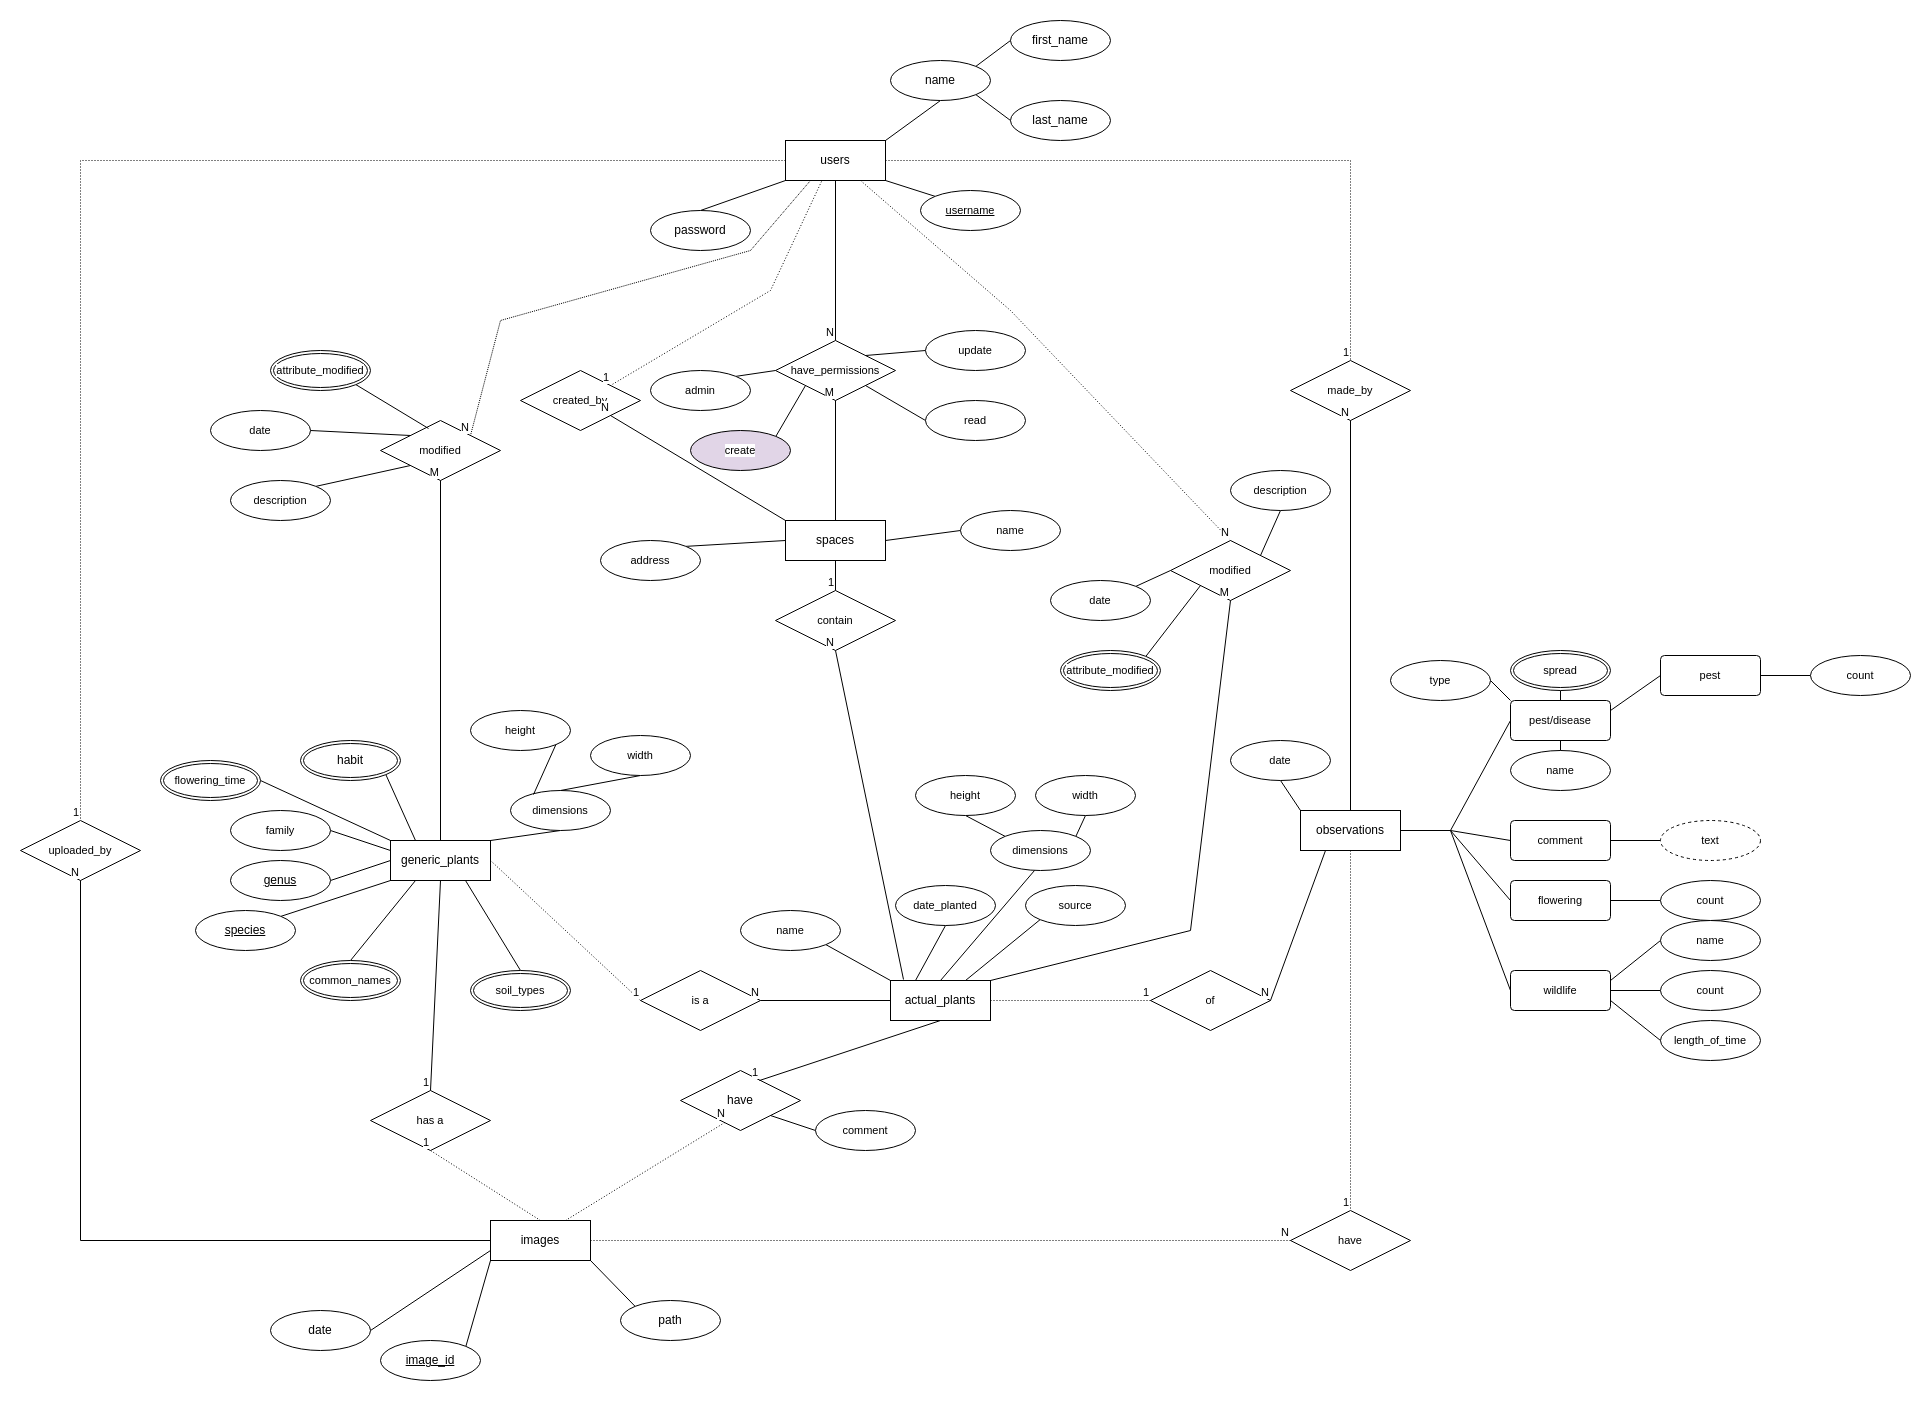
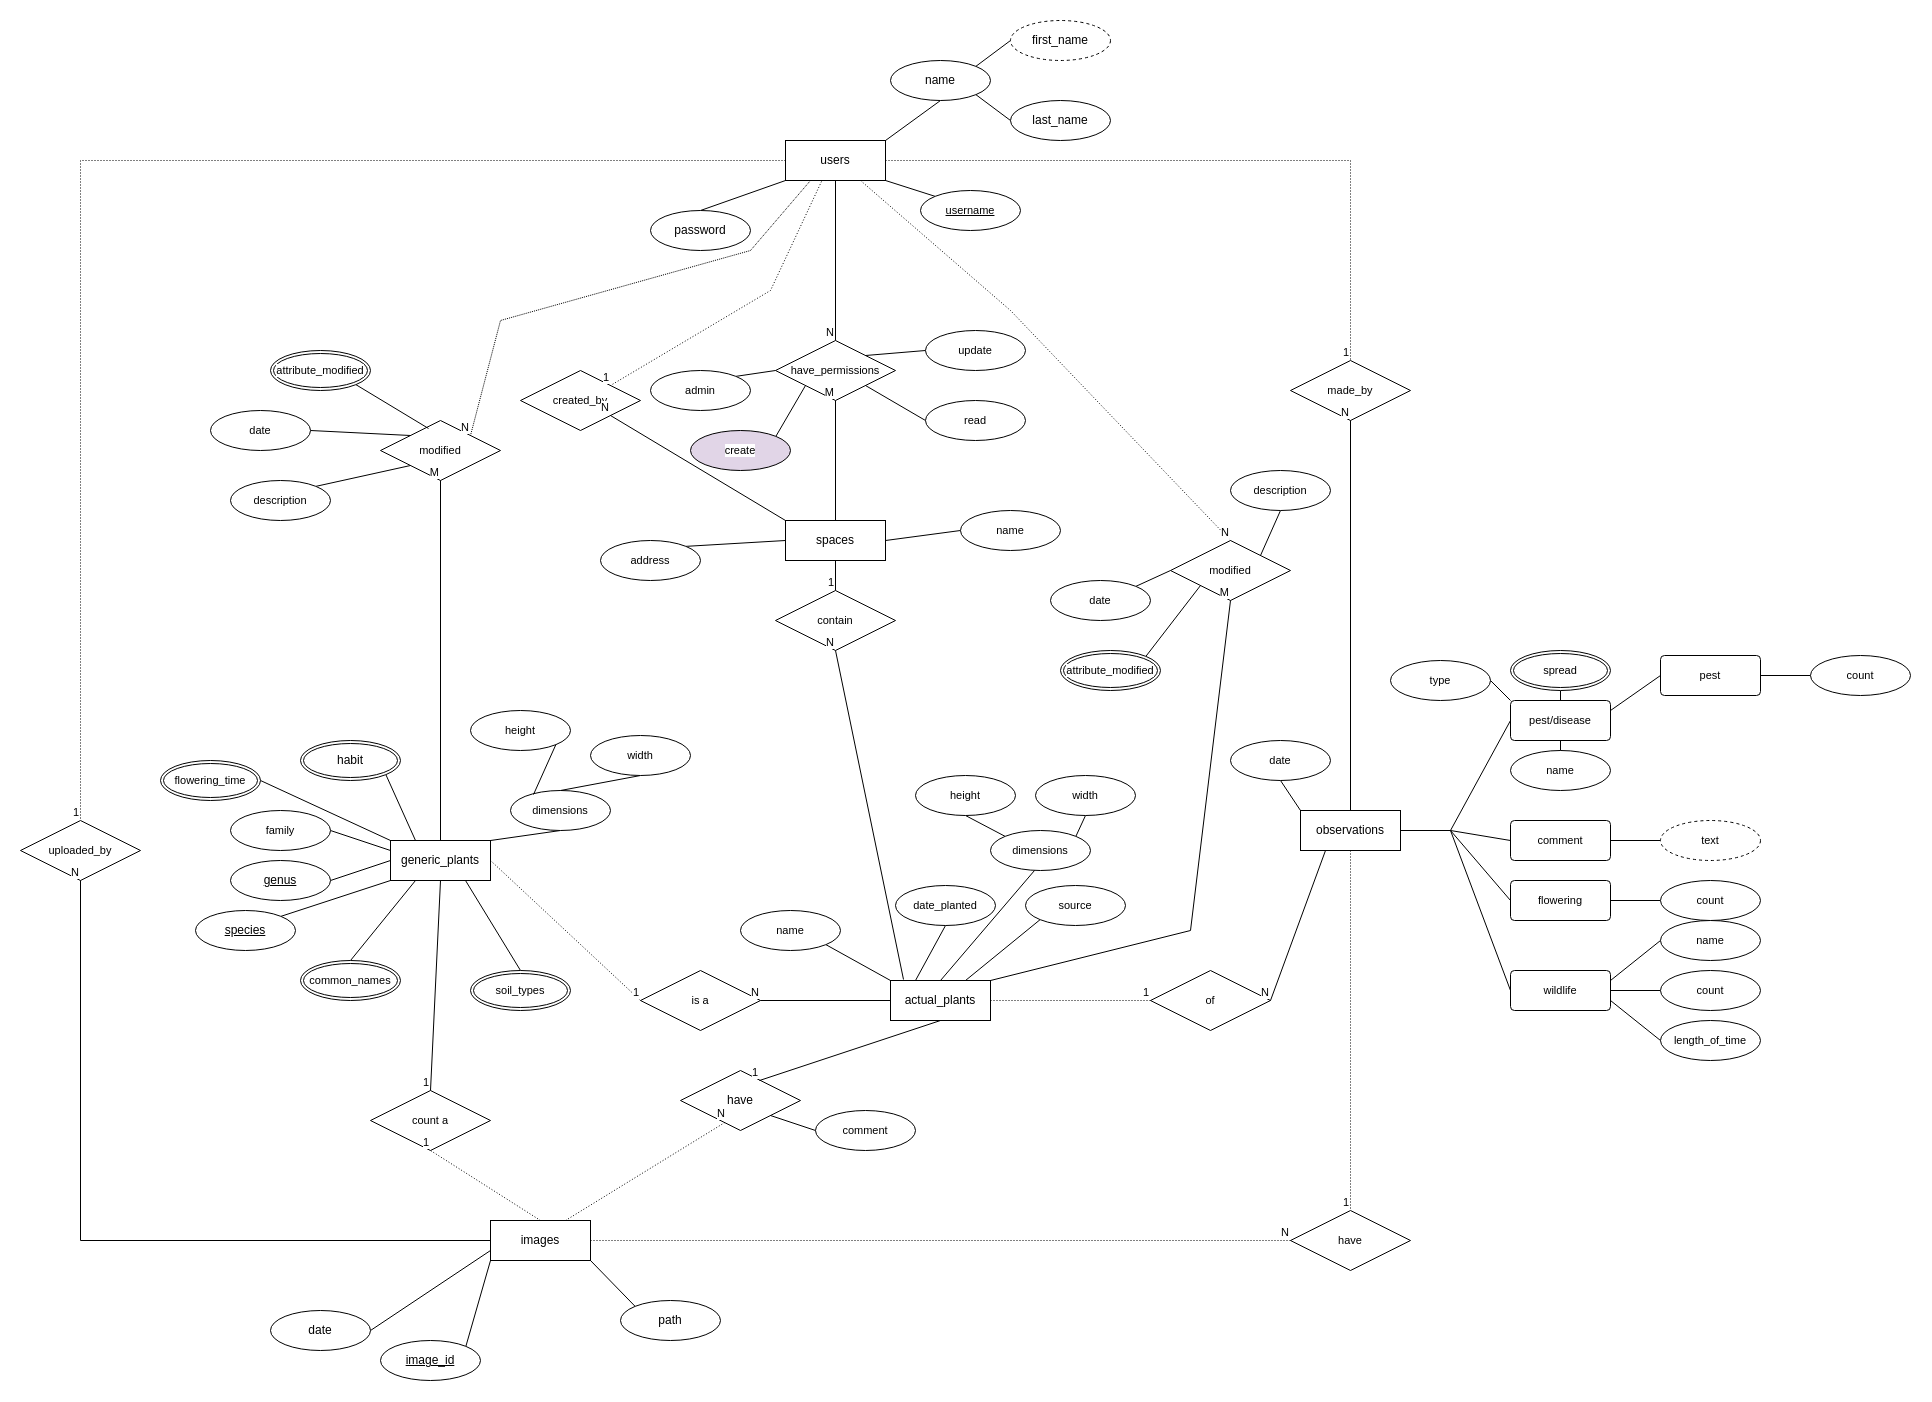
- <mxCell id="25" value="first_name" style="ellipse;whiteSpace=wrap;html=1;align=center;fontFamily=Helvetica;fontSize=12;fontColor=default;labelBackgroundColor=default;" parent="1" vertex="1"><mxGeometry x="1010" y="20" width="100" height="40" as="geometry" /></mxCell>
+ <mxCell id="25" value="first_name" style="ellipse;whiteSpace=wrap;html=1;align=center;fontFamily=Helvetica;fontSize=12;fontColor=default;labelBackgroundColor=default;dashed=1;" parent="1" vertex="1"><mxGeometry x="1010" y="20" width="100" height="40" as="geometry" /></mxCell>
- <mxCell id="57" value="has a" style="shape=rhombus;perimeter=rhombusPerimeter;whiteSpace=wrap;html=1;align=center;fontFamily=Helvetica;fontSize=11;fontColor=default;labelBackgroundColor=default;" parent="1" vertex="1"><mxGeometry x="370" y="1090" width="120" height="60" as="geometry" /></mxCell>
+ <mxCell id="57" value="count a" style="shape=rhombus;perimeter=rhombusPerimeter;whiteSpace=wrap;html=1;align=center;fontFamily=Helvetica;fontSize=11;fontColor=default;labelBackgroundColor=default;" parent="1" vertex="1"><mxGeometry x="370" y="1090" width="120" height="60" as="geometry" /></mxCell>
